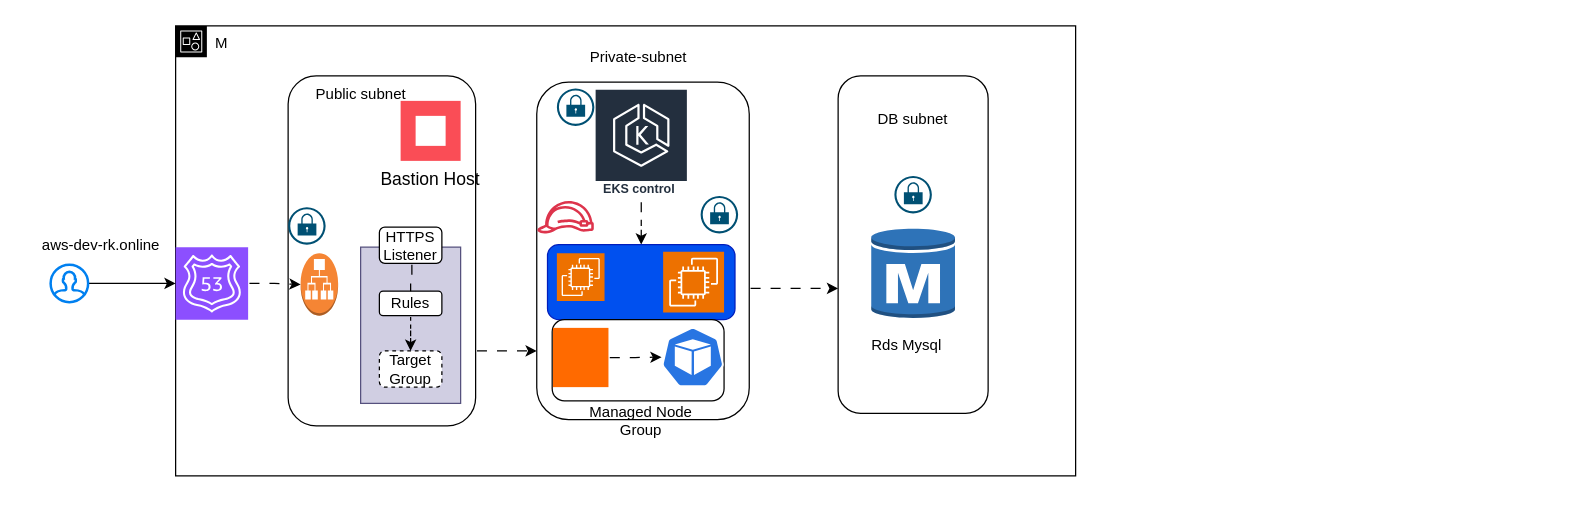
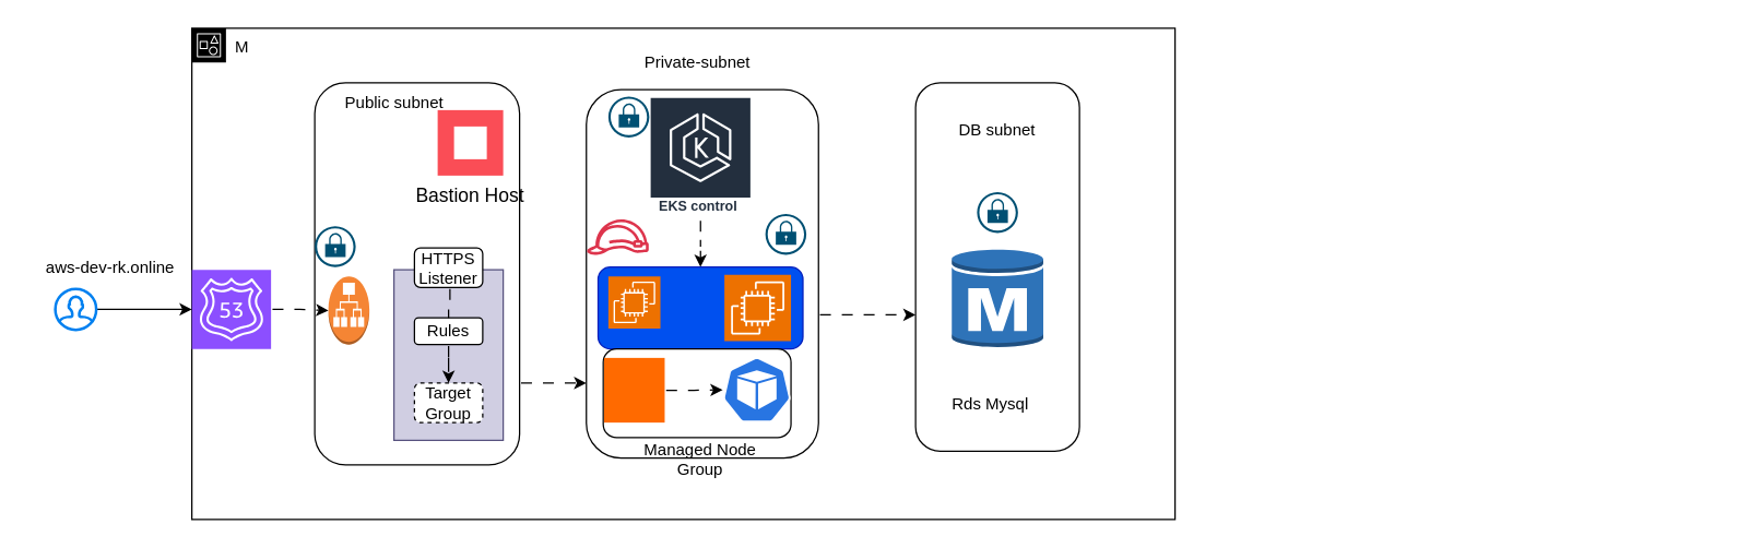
- <mxCell id="29" value="" style="edgeStyle=orthogonalEdgeStyle;rounded=0;orthogonalLoop=1;jettySize=auto;html=1;flowAnimation=1;dashed=1;" edge="1" parent="3" source="30" target="33"><mxGeometry relative="1" as="geometry" /></mxCell>
+ <mxCell id="29" value="" style="edgeStyle=orthogonalEdgeStyle;rounded=0;orthogonalLoop=1;jettySize=auto;html=1;flowAnimation=1;" edge="1" parent="3" source="30" target="33"><mxGeometry relative="1" as="geometry" /></mxCell>
- <mxCell id="39" value="Rds Mysql" style="text;html=1;align=center;verticalAlign=middle;whiteSpace=wrap;rounded=0;" vertex="1" parent="3"><mxGeometry x="555" y="241" width="60" height="30" as="geometry" /></mxCell>
+ <mxCell id="39" value="Rds Mysql" style="text;html=1;align=center;verticalAlign=middle;whiteSpace=wrap;rounded=0;" vertex="1" parent="3"><mxGeometry x="555" y="261" width="60" height="30" as="geometry" /></mxCell>
